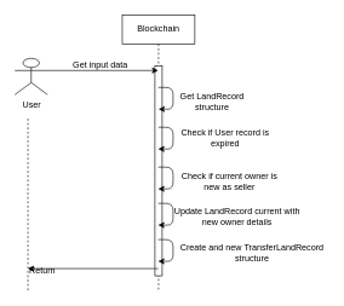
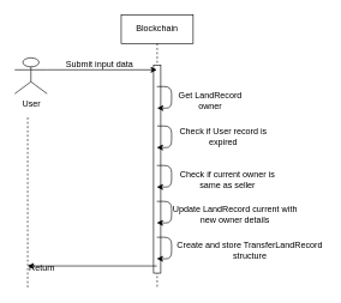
- <mxCell id="9" value="Get input data" style="text;html=1;strokeColor=none;fillColor=none;align=center;verticalAlign=middle;whiteSpace=wrap;rounded=0;" vertex="1" parent="1"><mxGeometry x="73" y="80" width="130" height="20" as="geometry" /></mxCell>
+ <mxCell id="9" value="Submit input data" style="text;html=1;strokeColor=none;fillColor=none;align=center;verticalAlign=middle;whiteSpace=wrap;rounded=0;" vertex="1" parent="1"><mxGeometry x="73" y="80" width="130" height="20" as="geometry" /></mxCell>
- <mxCell id="5" value="Get LandRecord structure" style="text;html=1;strokeColor=none;fillColor=none;align=center;verticalAlign=middle;whiteSpace=wrap;rounded=0;" vertex="1" parent="1"><mxGeometry x="242" y="130" width="100" height="20" as="geometry" /></mxCell>
+ <mxCell id="5" value="Get LandRecord owner" style="text;html=1;strokeColor=none;fillColor=none;align=center;verticalAlign=middle;whiteSpace=wrap;rounded=0;" vertex="1" parent="1"><mxGeometry x="242" y="130" width="100" height="20" as="geometry" /></mxCell>
- <mxCell id="13" value="Check if current owner is new as seller" style="text;html=1;strokeColor=none;fillColor=none;align=center;verticalAlign=middle;whiteSpace=wrap;rounded=0;" vertex="1" parent="1"><mxGeometry x="241" y="240" width="150" height="20" as="geometry" /></mxCell>
+ <mxCell id="13" value="Check if current owner is same as seller" style="text;html=1;strokeColor=none;fillColor=none;align=center;verticalAlign=middle;whiteSpace=wrap;rounded=0;" vertex="1" parent="1"><mxGeometry x="241" y="240" width="150" height="20" as="geometry" /></mxCell>
- <mxCell id="17" value="Create and new TransferLandRecord structure " style="text;html=1;strokeColor=none;fillColor=none;align=center;verticalAlign=middle;whiteSpace=wrap;rounded=0;" vertex="1" parent="1"><mxGeometry x="242" y="339" width="210" height="20" as="geometry" /></mxCell>
+ <mxCell id="17" value="Create and store TransferLandRecord structure " style="text;html=1;strokeColor=none;fillColor=none;align=center;verticalAlign=middle;whiteSpace=wrap;rounded=0;" vertex="1" parent="1"><mxGeometry x="242" y="339" width="210" height="20" as="geometry" /></mxCell>
